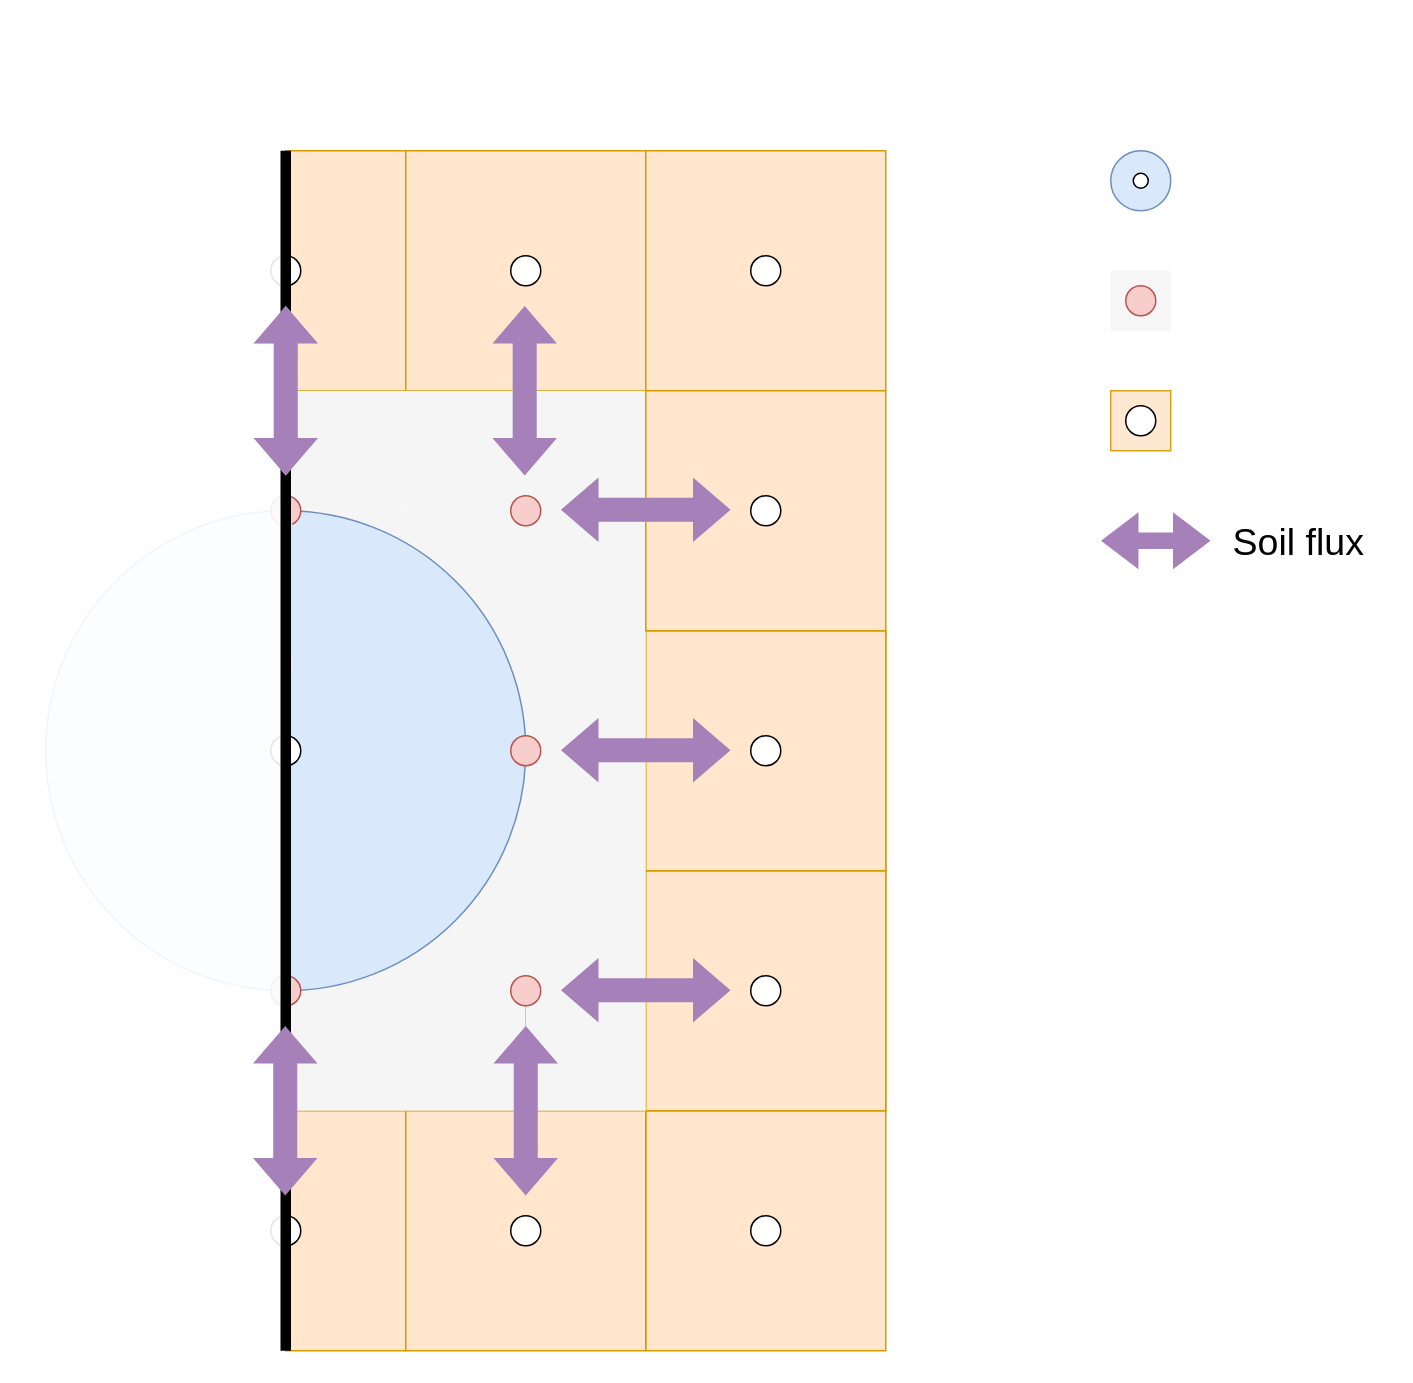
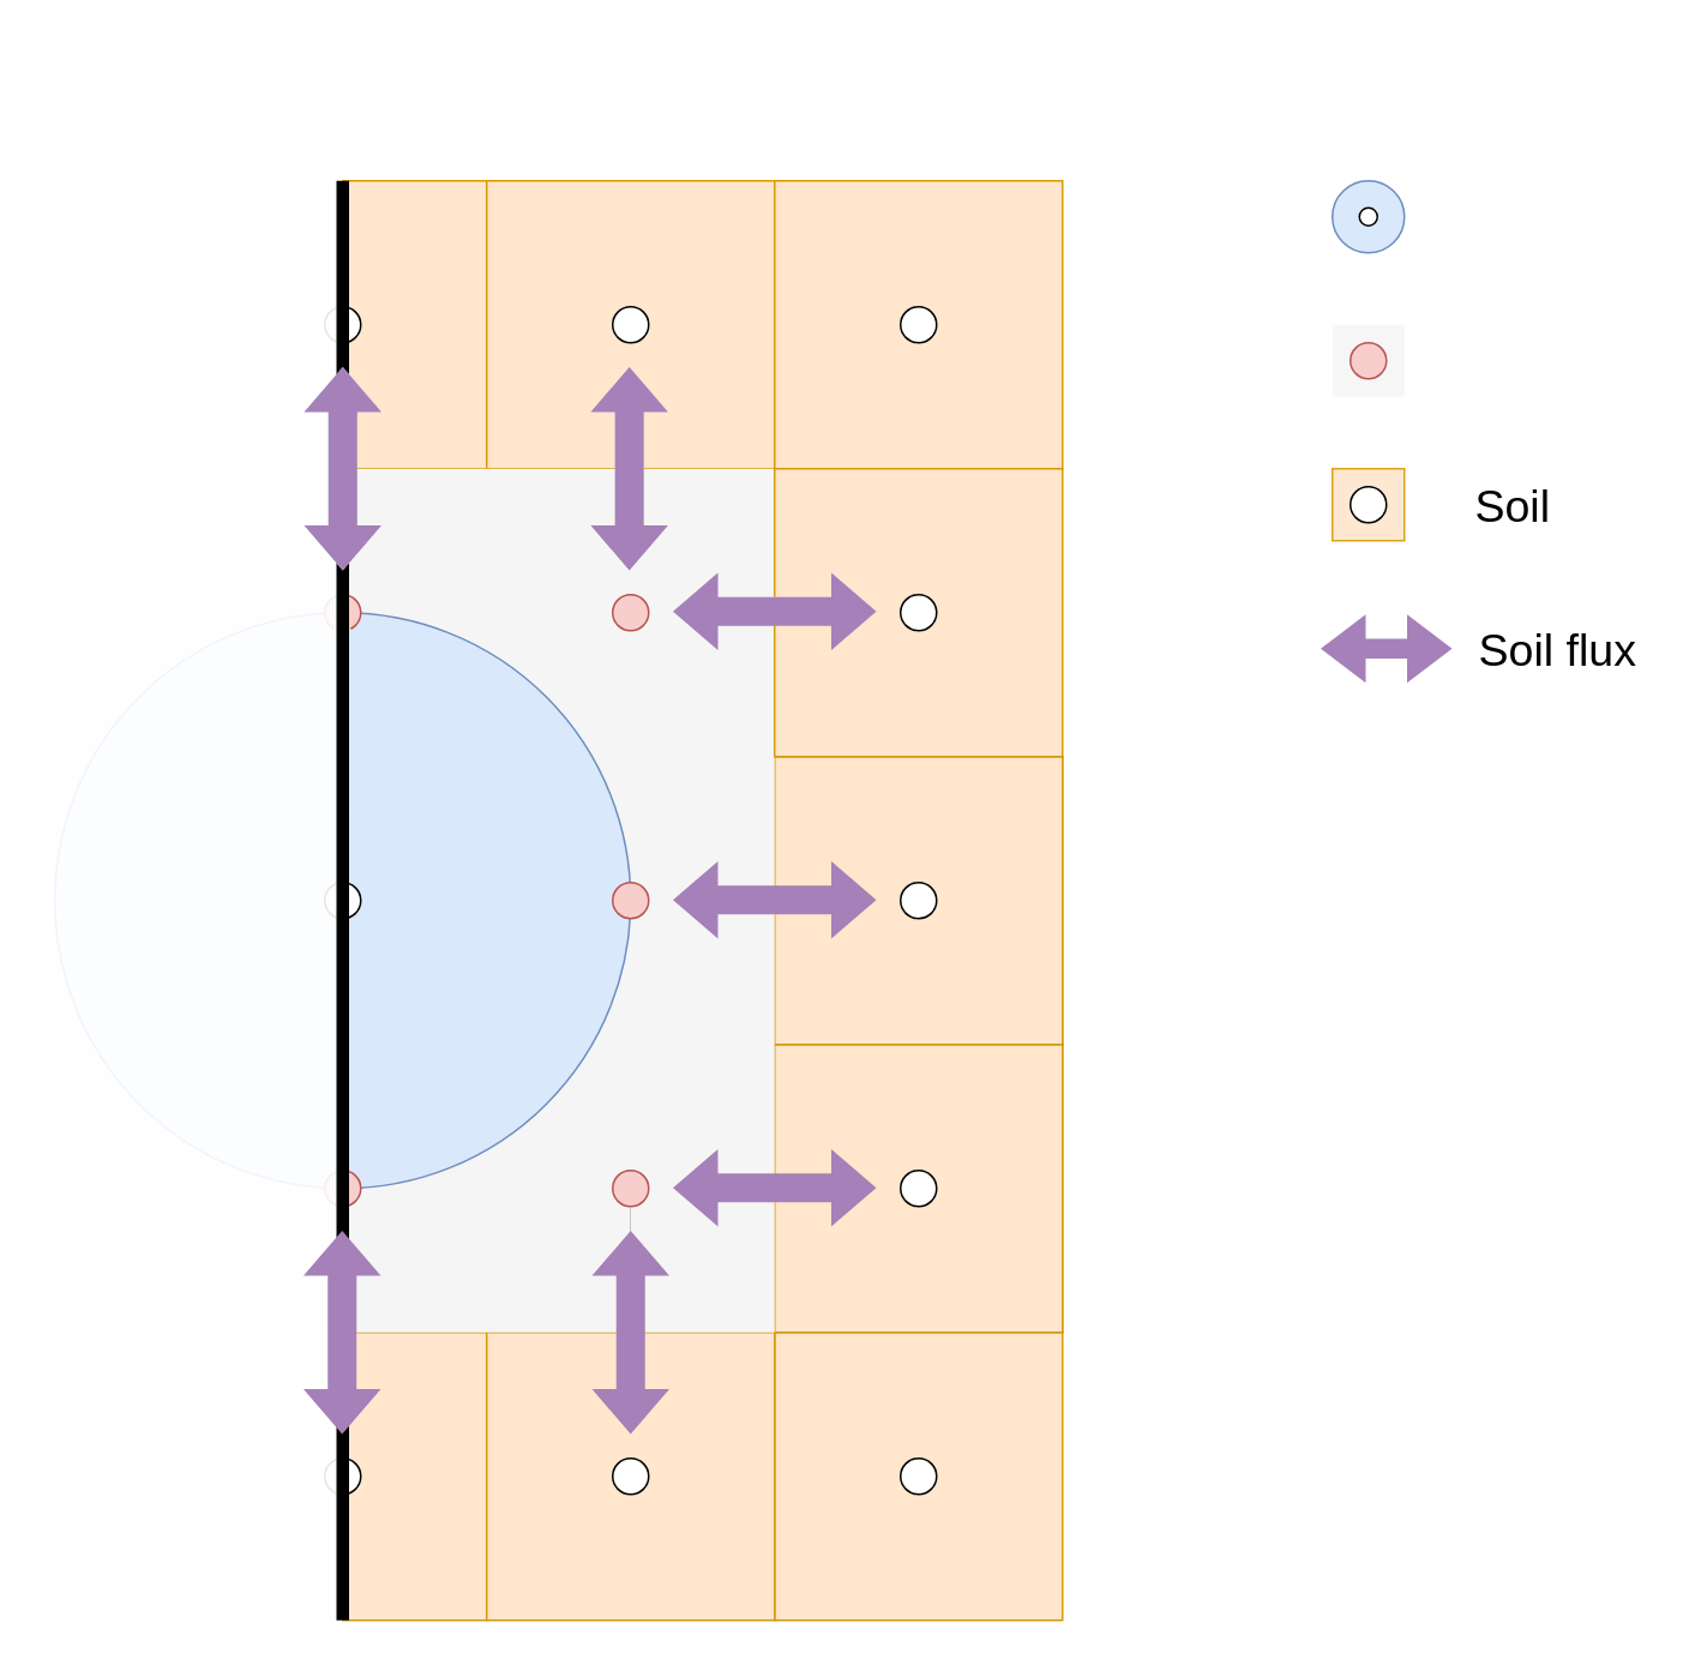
+ <mxCell id="70" value="Soil" style="text;html=1;align=center;verticalAlign=middle;resizable=0;points=[];autosize=1;strokeColor=none;fillColor=none;fontSize=25;" parent="1" vertex="1"><mxGeometry x="810" y="260" width="60" height="40" as="geometry" /></mxCell>
